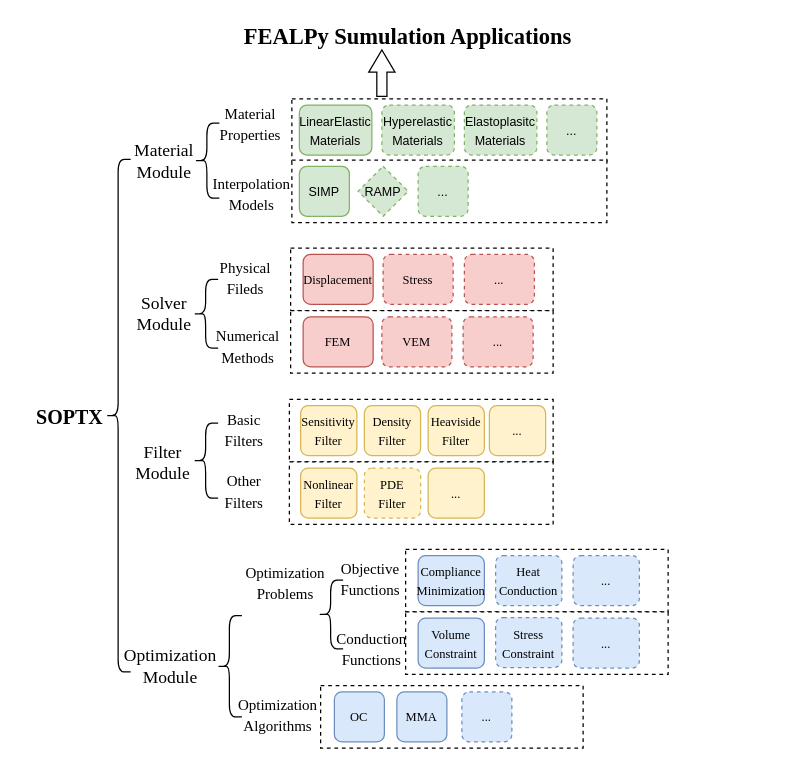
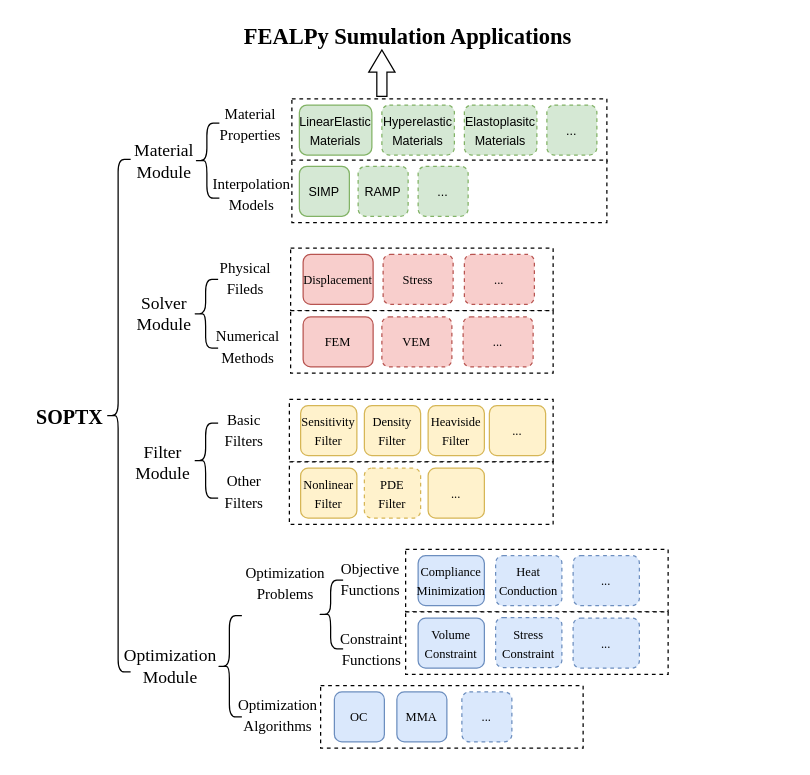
- <mxCell id="42" value="&lt;span style=&quot;font-size: 10px;&quot;&gt;RAMP&lt;/span&gt;" style="rhombus;whiteSpace=wrap;html=1;fillColor=#d5e8d4;strokeColor=#82b366;align=center;dashed=1;" parent="34" vertex="1"><mxGeometry x="114" y="54" width="40" height="40" as="geometry" /></mxCell>
+ <mxCell id="42" value="&lt;span style=&quot;font-size: 10px;&quot;&gt;RAMP&lt;/span&gt;" style="rounded=1;whiteSpace=wrap;html=1;fillColor=#d5e8d4;strokeColor=#82b366;align=center;dashed=1;" parent="34" vertex="1"><mxGeometry x="114" y="54" width="40" height="40" as="geometry" /></mxCell>
- <mxCell id="20" value="&lt;span style=&quot;font-size: 12px;&quot;&gt;Conduction&lt;br&gt;Functions&lt;/span&gt;" style="text;html=1;align=center;verticalAlign=middle;whiteSpace=wrap;rounded=0;fontFamily=Times New Roman;fontSize=14;" parent="1" vertex="1"><mxGeometry x="277" y="503.5" width="40" height="30" as="geometry" /></mxCell>
+ <mxCell id="20" value="&lt;span style=&quot;font-size: 12px;&quot;&gt;Constraint&lt;br&gt;Functions&lt;/span&gt;" style="text;html=1;align=center;verticalAlign=middle;whiteSpace=wrap;rounded=0;fontFamily=Times New Roman;fontSize=14;" parent="1" vertex="1"><mxGeometry x="277" y="503.5" width="40" height="30" as="geometry" /></mxCell>
